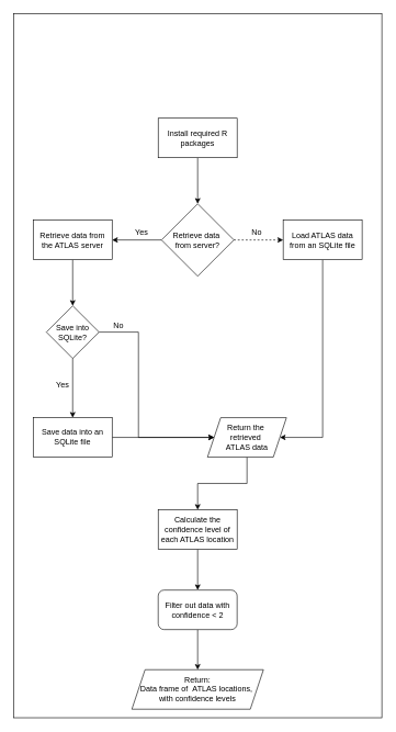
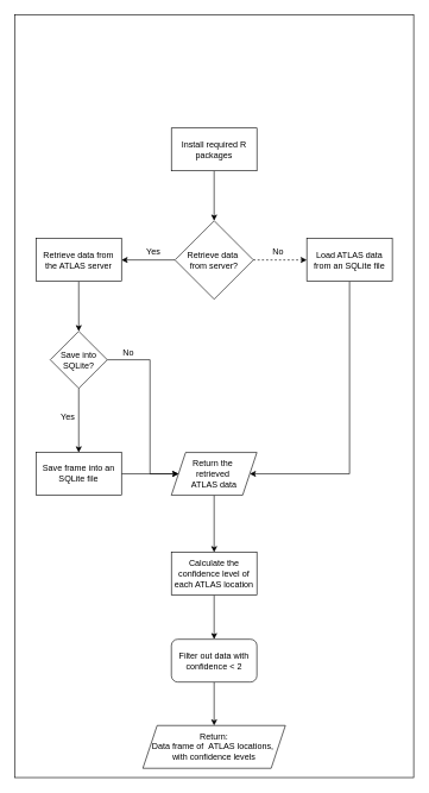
- <mxCell id="15" value="Save data into an SQLite file" style="whiteSpace=wrap;html=1;" vertex="1" parent="1"><mxGeometry x="50" y="634" width="120" height="60" as="geometry" /></mxCell>
+ <mxCell id="15" value="Save frame into an SQLite file" style="whiteSpace=wrap;html=1;" vertex="1" parent="1"><mxGeometry x="50" y="634" width="120" height="60" as="geometry" /></mxCell>
- <mxCell id="18" value="Return the&amp;nbsp;&lt;div&gt;retrieved&amp;nbsp;&lt;/div&gt;&lt;div&gt;ATLAS data&lt;/div&gt;" style="shape=parallelogram;perimeter=parallelogramPerimeter;whiteSpace=wrap;html=1;fixedSize=1;" vertex="1" parent="1"><mxGeometry x="315" y="634" width="120" height="60" as="geometry" /></mxCell>
+ <mxCell id="18" value="Return the&amp;nbsp;&lt;div&gt;retrieved&amp;nbsp;&lt;/div&gt;&lt;div&gt;ATLAS data&lt;/div&gt;" style="shape=parallelogram;perimeter=parallelogramPerimeter;whiteSpace=wrap;html=1;fixedSize=1;" vertex="1" parent="1"><mxGeometry x="240" y="634" width="120" height="60" as="geometry" /></mxCell>
